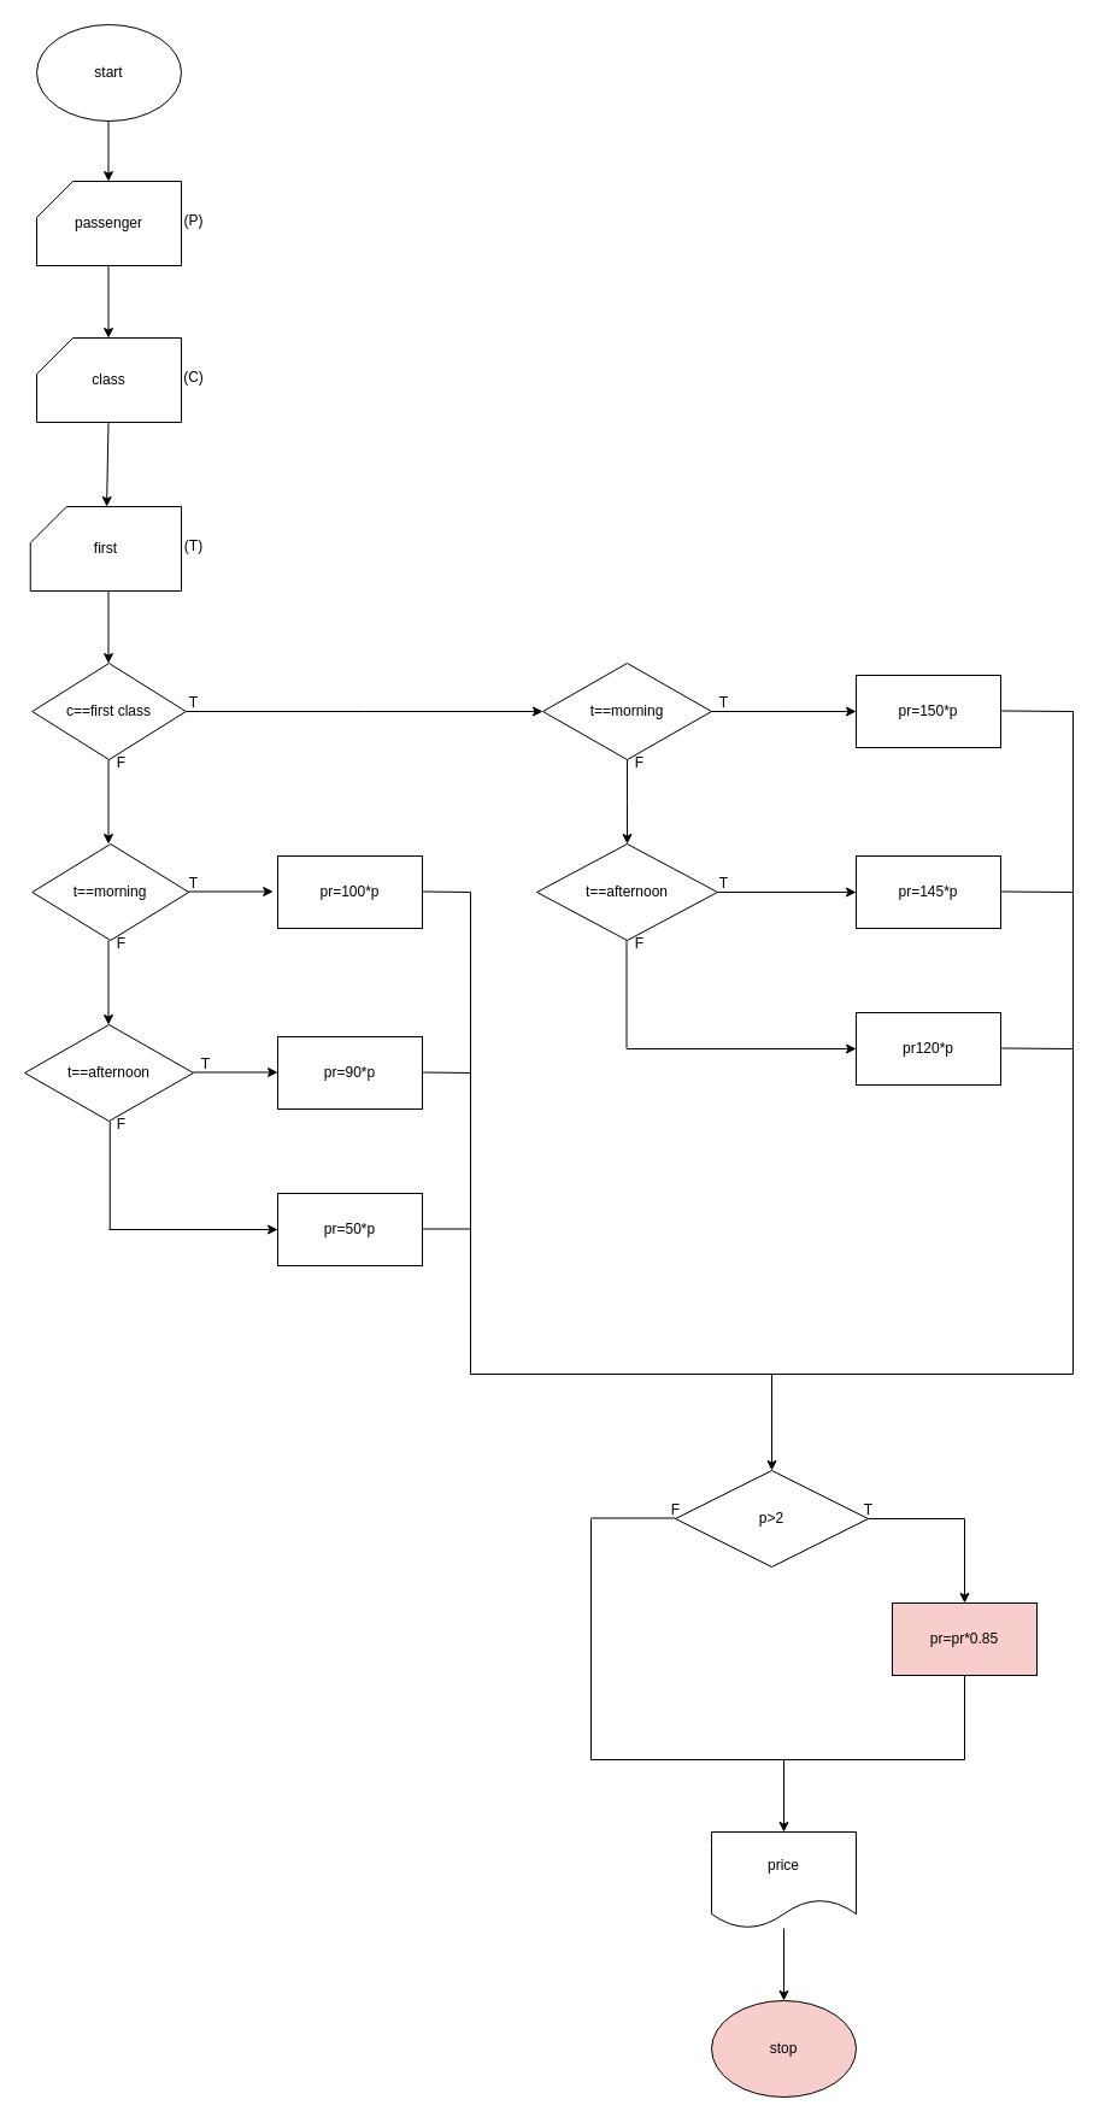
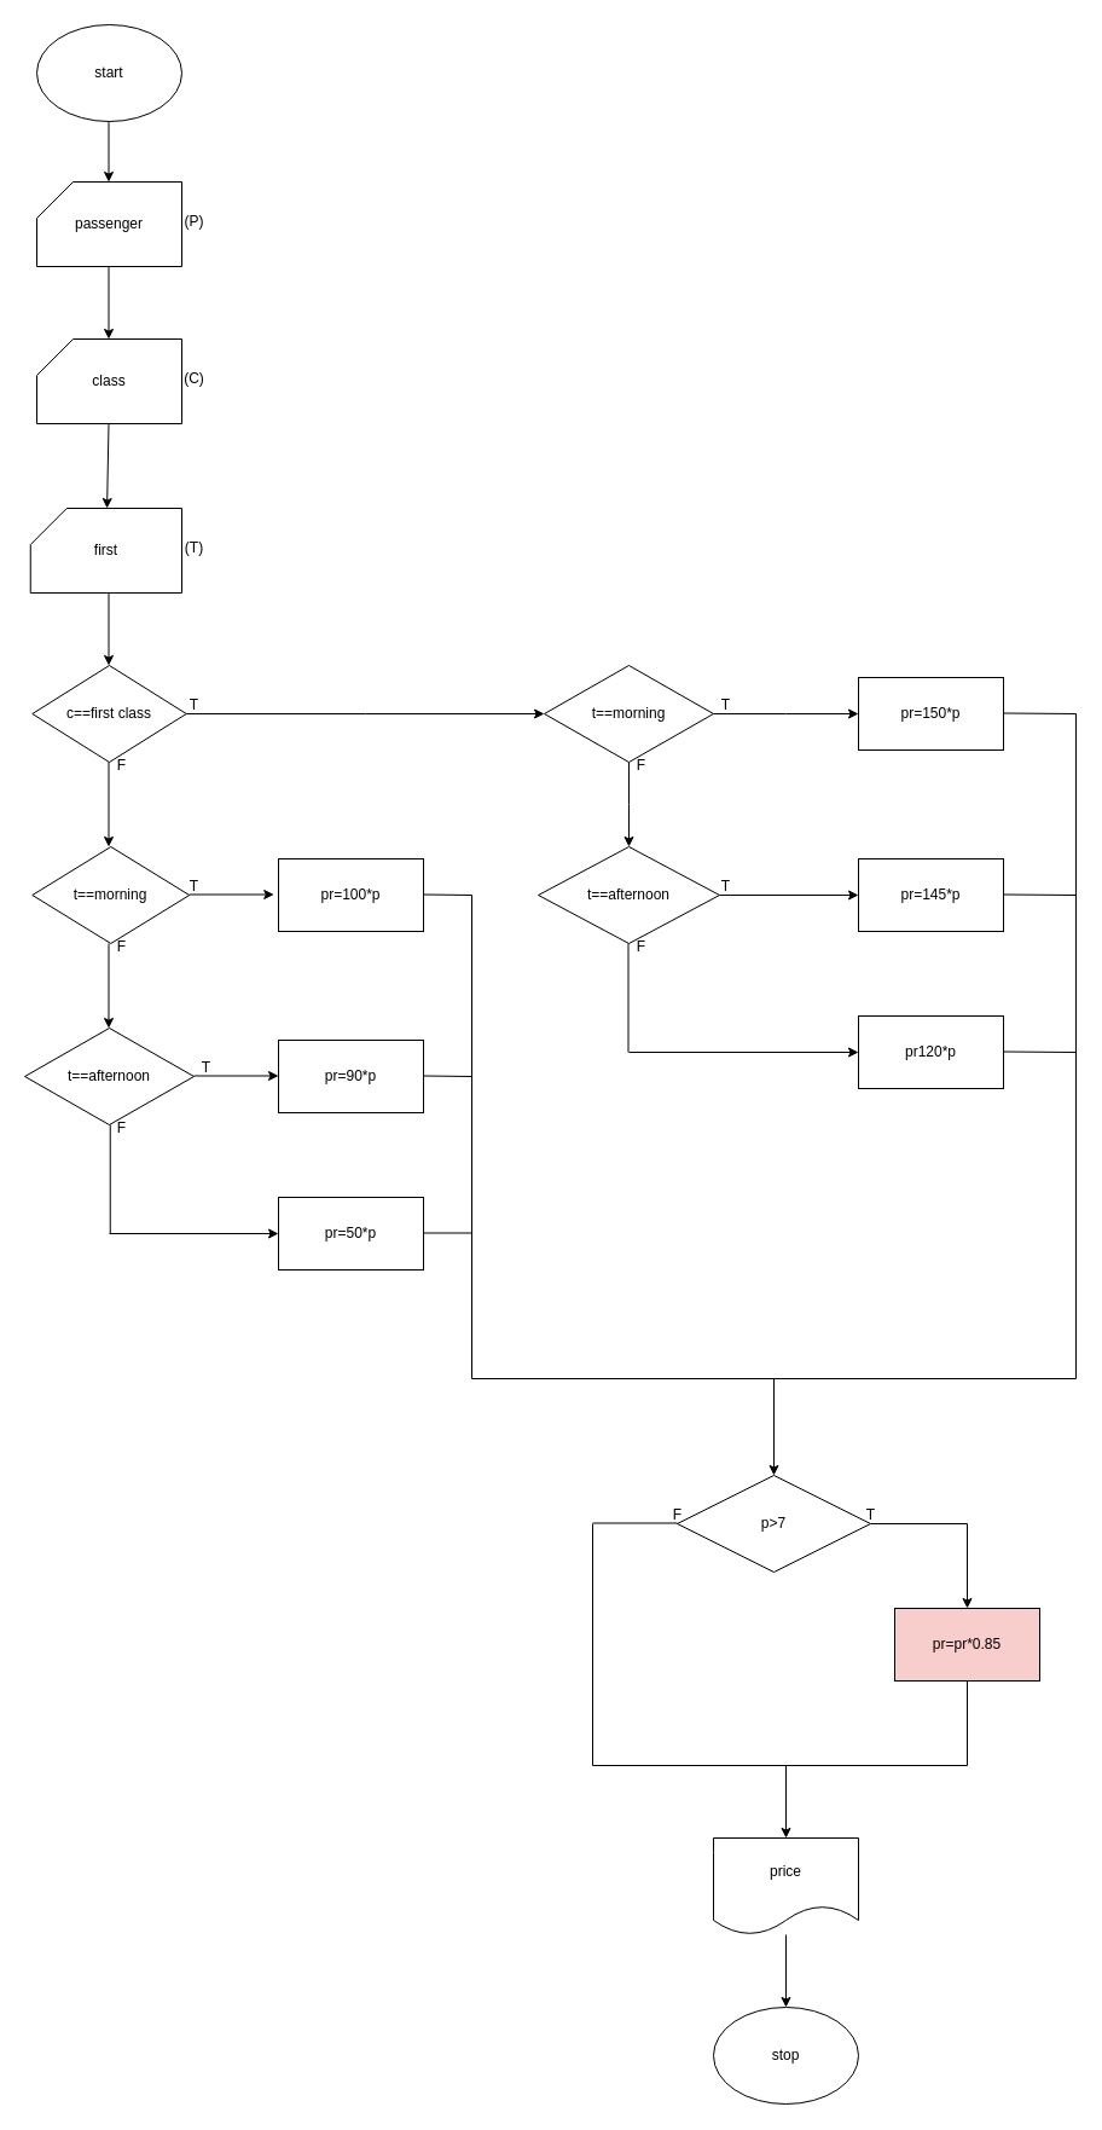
- <mxCell id="43" value="p&amp;gt;2" style="rhombus;whiteSpace=wrap;html=1;" vertex="1" parent="1"><mxGeometry x="560" y="1220" width="160" height="80" as="geometry" /></mxCell>
+ <mxCell id="43" value="p&amp;gt;7" style="rhombus;whiteSpace=wrap;html=1;" vertex="1" parent="1"><mxGeometry x="560" y="1220" width="160" height="80" as="geometry" /></mxCell>
- <mxCell id="54" value="stop" style="ellipse;whiteSpace=wrap;html=1;fillColor=#f8cecc;" vertex="1" parent="1"><mxGeometry x="590" y="1660" width="120" height="80" as="geometry" /></mxCell>
+ <mxCell id="54" value="stop" style="ellipse;whiteSpace=wrap;html=1;" vertex="1" parent="1"><mxGeometry x="590" y="1660" width="120" height="80" as="geometry" /></mxCell>
